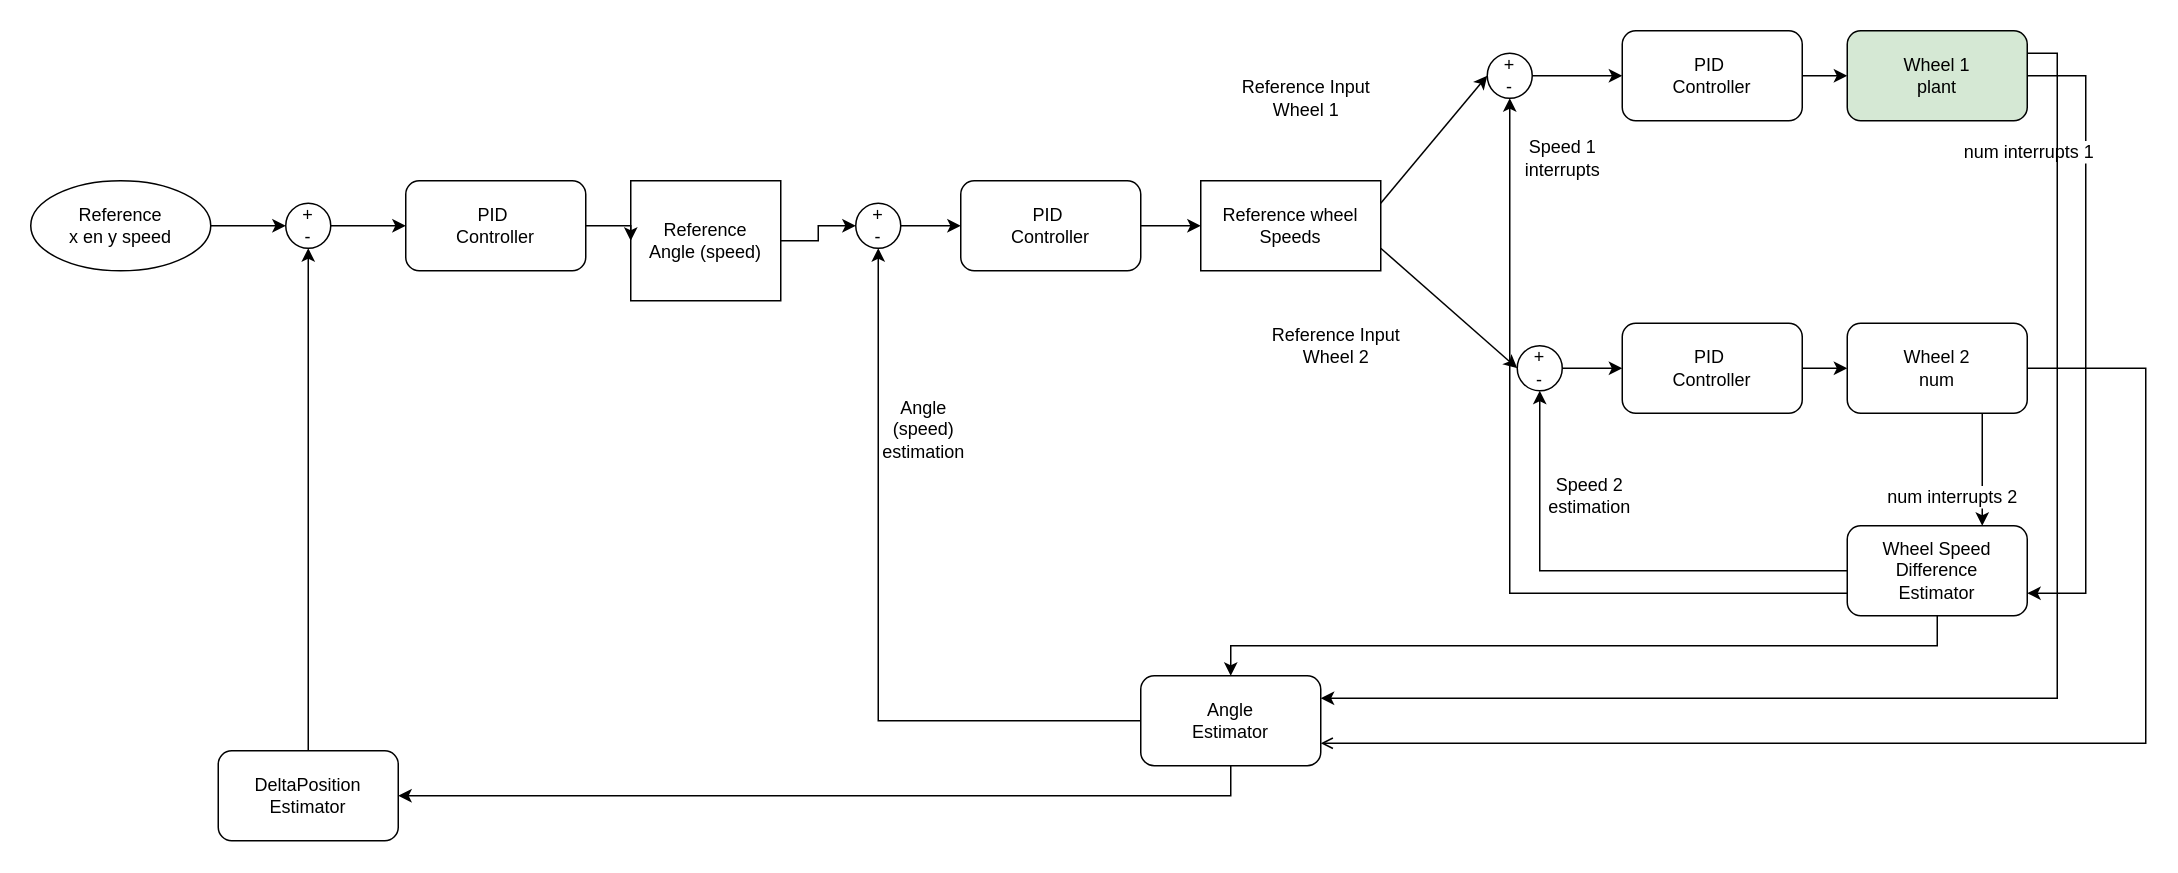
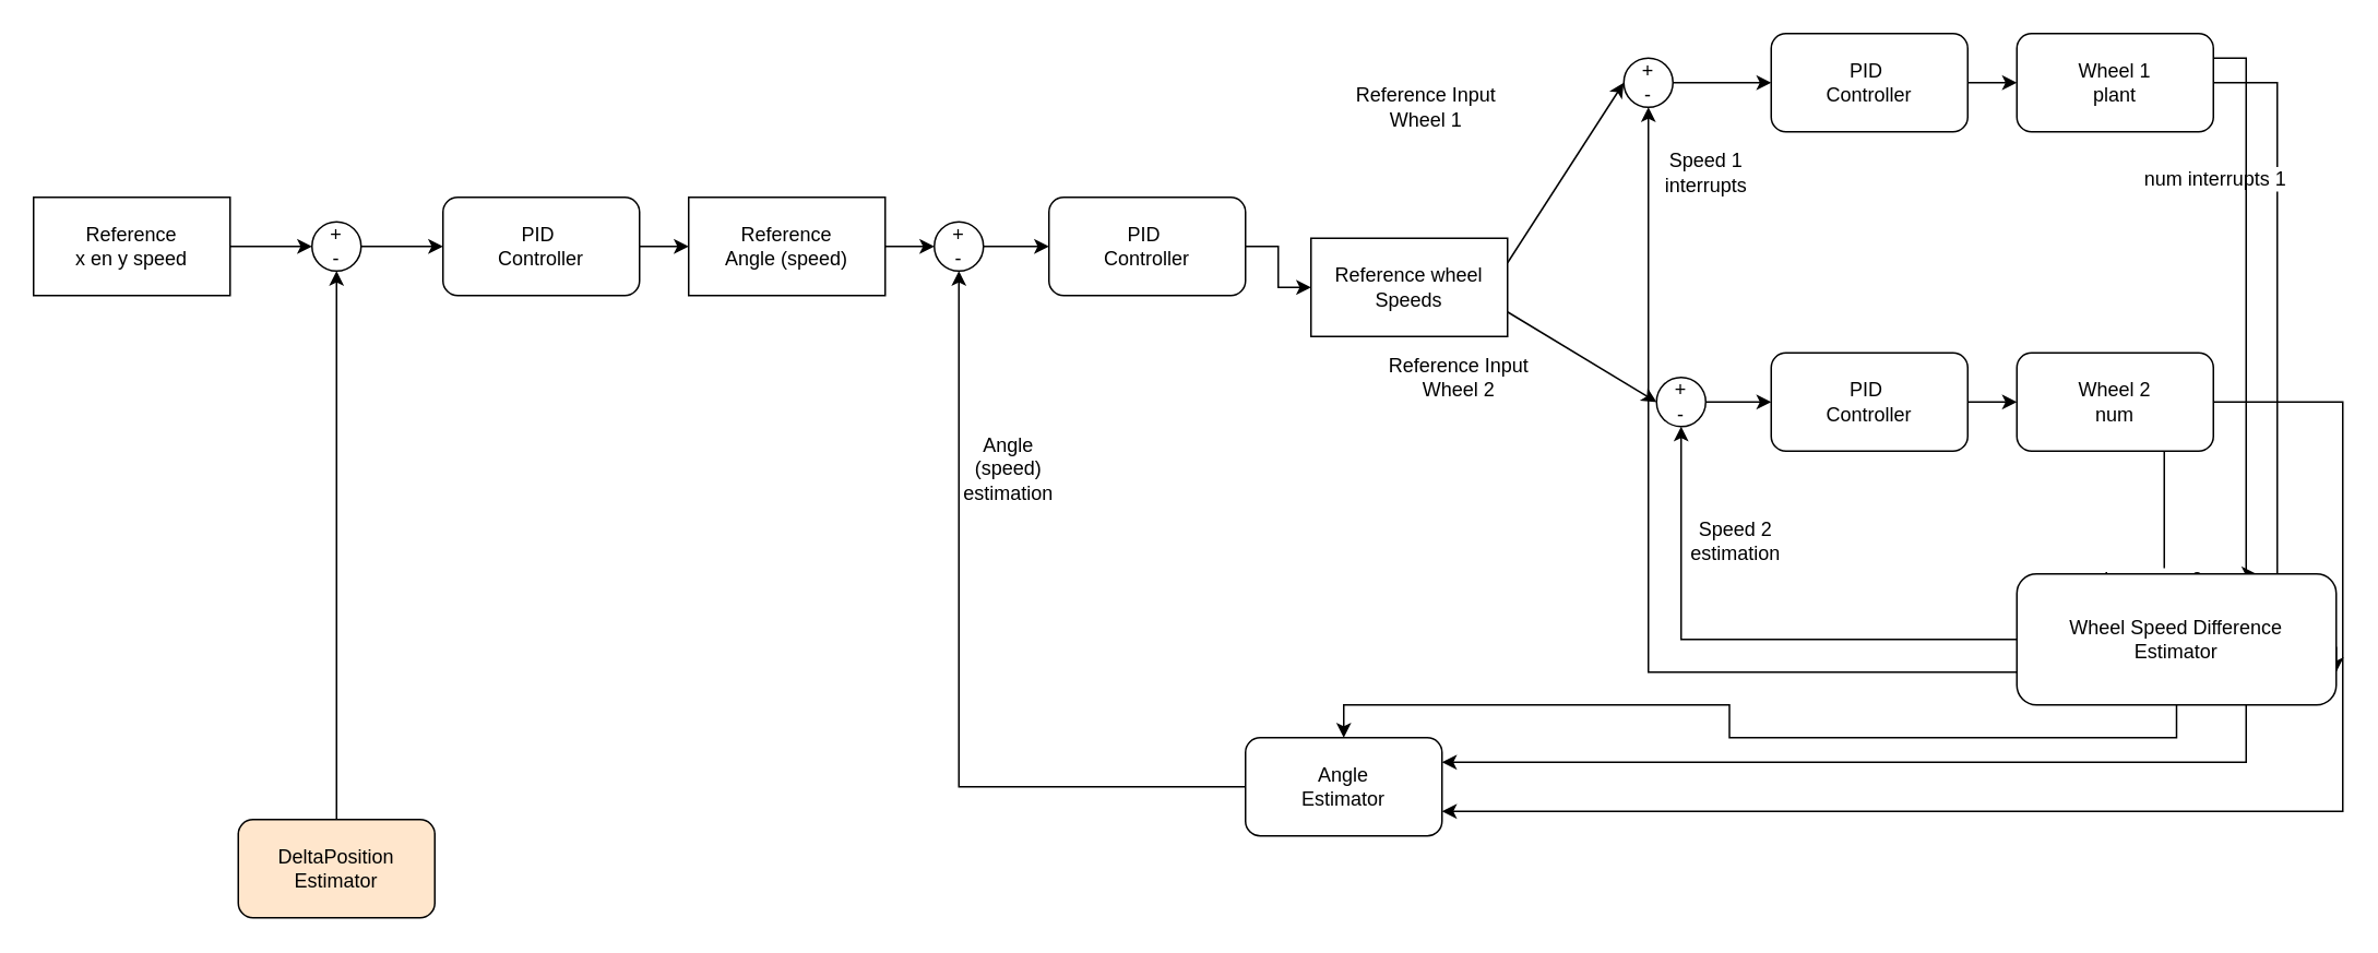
- <mxCell id="11" value="Wheel 1&lt;br&gt;plant" style="rounded=1;whiteSpace=wrap;html=1;fillColor=#d5e8d4;" vertex="1" parent="1"><mxGeometry x="1231" y="20" width="120" height="60" as="geometry" /></mxCell>
+ <mxCell id="11" value="Wheel 1&lt;br&gt;plant" style="rounded=1;whiteSpace=wrap;html=1;" vertex="1" parent="1"><mxGeometry x="1231" y="20" width="120" height="60" as="geometry" /></mxCell>
- <mxCell id="40" value="Reference&lt;br&gt;x en y speed" style="ellipse;whiteSpace=wrap;html=1;" vertex="1" parent="1"><mxGeometry x="20" y="120" width="120" height="60" as="geometry" /></mxCell>
+ <mxCell id="40" value="Reference&lt;br&gt;x en y speed" style="rounded=0;whiteSpace=wrap;html=1;" vertex="1" parent="1"><mxGeometry x="20" y="120" width="120" height="60" as="geometry" /></mxCell>
- <mxCell id="22" value="Reference wheel&lt;br&gt;Speeds" style="rounded=0;whiteSpace=wrap;html=1;" vertex="1" parent="1"><mxGeometry x="800" y="120" width="120" height="60" as="geometry" /></mxCell>
+ <mxCell id="22" value="Reference wheel&lt;br&gt;Speeds" style="rounded=0;whiteSpace=wrap;html=1;" vertex="1" parent="1"><mxGeometry x="800" y="145" width="120" height="60" as="geometry" /></mxCell>
- <mxCell id="28" value="Reference&lt;br&gt;Angle (speed)" style="rounded=0;whiteSpace=wrap;html=1;" vertex="1" parent="1"><mxGeometry x="420" y="120" width="100" height="80" as="geometry" /></mxCell>
+ <mxCell id="28" value="Reference&lt;br&gt;Angle (speed)" style="rounded=0;whiteSpace=wrap;html=1;" vertex="1" parent="1"><mxGeometry x="420" y="120" width="120" height="60" as="geometry" /></mxCell>
- <mxCell id="26" value="Wheel Speed Difference&lt;br&gt;Estimator" style="rounded=1;whiteSpace=wrap;html=1;" vertex="1" parent="1"><mxGeometry x="1231" y="350" width="120" height="60" as="geometry" /></mxCell>
+ <mxCell id="26" value="Wheel Speed Difference&lt;br&gt;Estimator" style="rounded=1;whiteSpace=wrap;html=1;" vertex="1" parent="1"><mxGeometry x="1231" y="350" width="195" height="80" as="geometry" /></mxCell>
- <mxCell id="20" style="edgeStyle=orthogonalEdgeStyle;rounded=0;orthogonalLoop=1;jettySize=auto;html=1;exitX=1;exitY=0.5;exitDx=0;exitDy=0;entryX=1;entryY=0.75;entryDx=0;entryDy=0;endArrow=open;" edge="1" parent="1" source="21" target="33"><mxGeometry relative="1" as="geometry"><Array as="points"><mxPoint x="1430" y="245" /><mxPoint x="1430" y="495" /></Array></mxGeometry></mxCell>
+ <mxCell id="20" style="edgeStyle=orthogonalEdgeStyle;rounded=0;orthogonalLoop=1;jettySize=auto;html=1;exitX=1;exitY=0.5;exitDx=0;exitDy=0;entryX=1;entryY=0.75;entryDx=0;entryDy=0;" edge="1" parent="1" source="21" target="33"><mxGeometry relative="1" as="geometry"><Array as="points"><mxPoint x="1430" y="245" /><mxPoint x="1430" y="495" /></Array></mxGeometry></mxCell>
- <mxCell id="44" value="DeltaPosition&lt;br&gt;Estimator" style="rounded=1;whiteSpace=wrap;html=1;" vertex="1" parent="1"><mxGeometry x="145" y="500" width="120" height="60" as="geometry" /></mxCell>
+ <mxCell id="44" value="DeltaPosition&lt;br&gt;Estimator" style="rounded=1;whiteSpace=wrap;html=1;fillColor=#ffe6cc;" vertex="1" parent="1"><mxGeometry x="145" y="500" width="120" height="60" as="geometry" /></mxCell>
- <mxCell id="32" style="edgeStyle=orthogonalEdgeStyle;rounded=0;orthogonalLoop=1;jettySize=auto;html=1;exitX=0.5;exitY=1;exitDx=0;exitDy=0;entryX=1;entryY=0.5;entryDx=0;entryDy=0;" edge="1" parent="1" source="33" target="44"><mxGeometry relative="1" as="geometry" /></mxCell>
